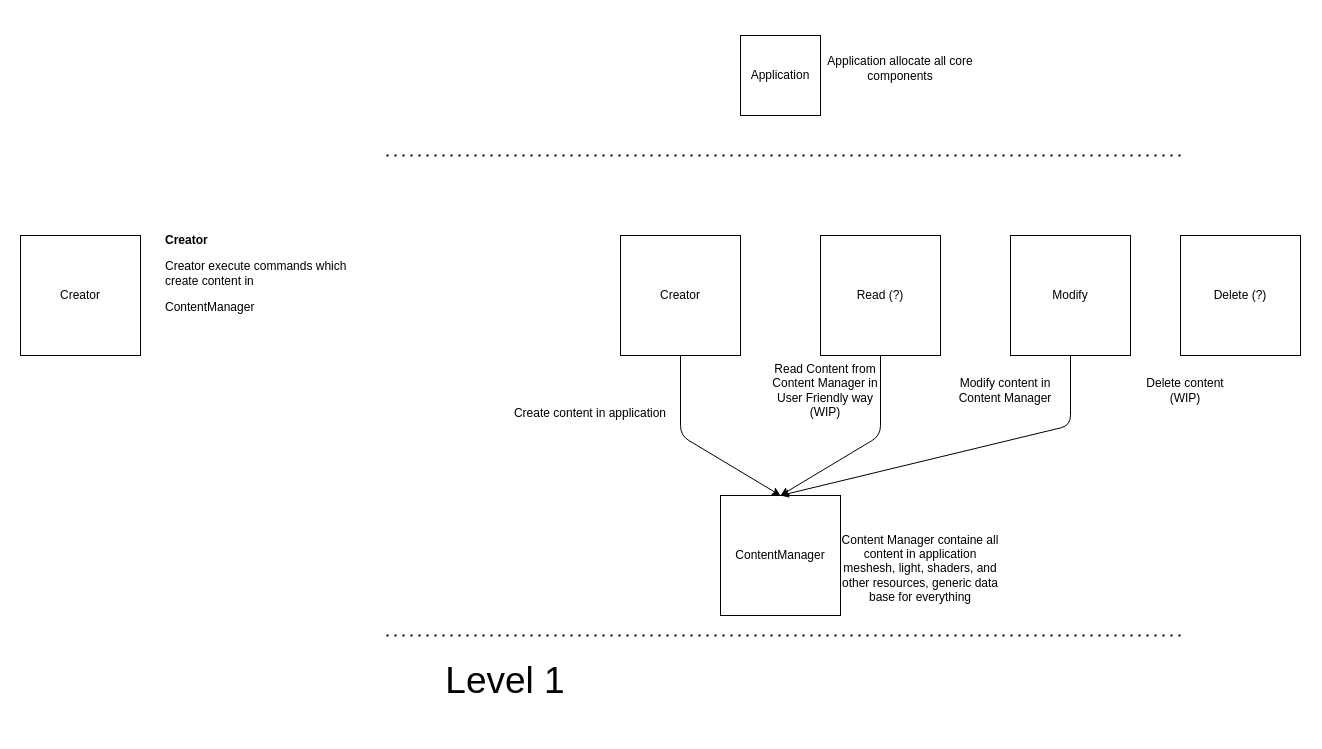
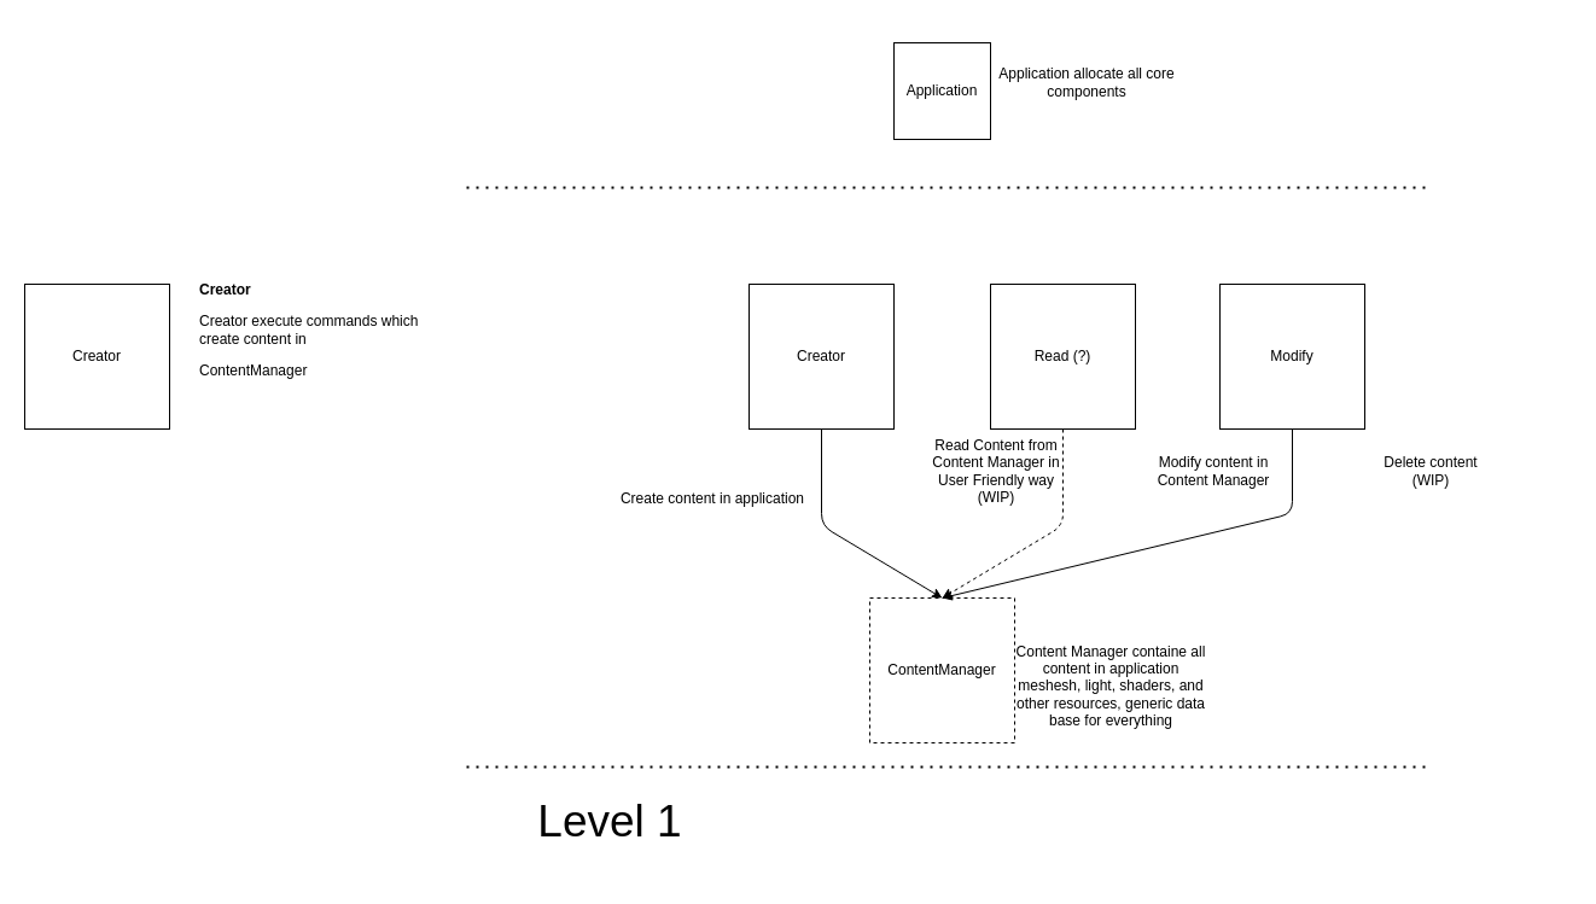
- <mxCell id="18" value="Delete (?)" style="whiteSpace=wrap;html=1;aspect=fixed;" vertex="1" parent="1"><mxGeometry x="1180" y="235" width="120" height="120" as="geometry" /></mxCell>
- <mxCell id="12" style="edgeStyle=none;html=1;entryX=0.5;entryY=0;entryDx=0;entryDy=0;fontSize=37;" edge="1" parent="1" source="13" target="4"><mxGeometry relative="1" as="geometry"><Array as="points"><mxPoint x="880" y="435" /></Array></mxGeometry></mxCell>
+ <mxCell id="12" style="edgeStyle=none;html=1;entryX=0.5;entryY=0;entryDx=0;entryDy=0;fontSize=37;dashed=1;" edge="1" parent="1" source="13" target="4"><mxGeometry relative="1" as="geometry"><Array as="points"><mxPoint x="880" y="435" /></Array></mxGeometry></mxCell>
- <mxCell id="4" value="ContentManager" style="whiteSpace=wrap;html=1;aspect=fixed;" vertex="1" parent="1"><mxGeometry x="720" y="495" width="120" height="120" as="geometry" /></mxCell>
+ <mxCell id="4" value="ContentManager" style="whiteSpace=wrap;html=1;aspect=fixed;dashed=1;" vertex="1" parent="1"><mxGeometry x="720" y="495" width="120" height="120" as="geometry" /></mxCell>
